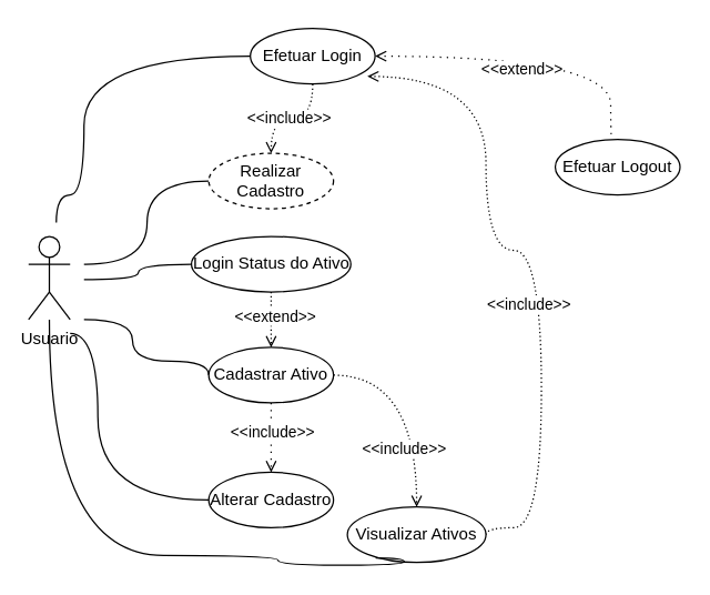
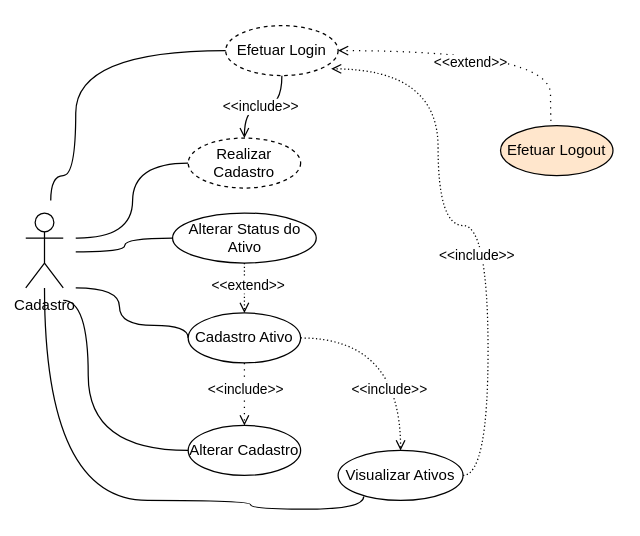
- <mxCell id="10" value="Efetuar Login" style="ellipse;whiteSpace=wrap;html=1;" vertex="1" parent="1"><mxGeometry x="180" y="20" width="90" height="40" as="geometry" /></mxCell>
+ <mxCell id="10" value="Efetuar Login" style="ellipse;whiteSpace=wrap;html=1;dashed=1;" vertex="1" parent="1"><mxGeometry x="180" y="20" width="90" height="40" as="geometry" /></mxCell>
- <mxCell id="8" style="edgeStyle=orthogonalEdgeStyle;rounded=0;orthogonalLoop=1;jettySize=auto;html=1;entryX=0.5;entryY=0;entryDx=0;entryDy=0;endArrow=open;endFill=0;curved=1;dashed=1;dashPattern=1 2;" edge="1" parent="1" source="10" target="7"><mxGeometry relative="1" as="geometry" /></mxCell>
+ <mxCell id="8" style="edgeStyle=orthogonalEdgeStyle;rounded=0;orthogonalLoop=1;jettySize=auto;html=1;entryX=0.5;entryY=0;entryDx=0;entryDy=0;endArrow=open;endFill=0;curved=1;dashed=0;dashPattern=1 2;" edge="1" parent="1" source="10" target="7"><mxGeometry relative="1" as="geometry" /></mxCell>
- <mxCell id="27" value="Efetuar Logout" style="ellipse;whiteSpace=wrap;html=1;" vertex="1" parent="1"><mxGeometry x="400" y="100" width="90" height="40" as="geometry" /></mxCell>
+ <mxCell id="27" value="Efetuar Logout" style="ellipse;whiteSpace=wrap;html=1;fillColor=#ffe6cc;" vertex="1" parent="1"><mxGeometry x="400" y="100" width="90" height="40" as="geometry" /></mxCell>
- <mxCell id="24" value="Login Status do Ativo" style="ellipse;whiteSpace=wrap;html=1;" vertex="1" parent="1"><mxGeometry x="137.5" y="170" width="115" height="40" as="geometry" /></mxCell>
+ <mxCell id="24" value="Alterar Status do Ativo" style="ellipse;whiteSpace=wrap;html=1;" vertex="1" parent="1"><mxGeometry x="137.5" y="170" width="115" height="40" as="geometry" /></mxCell>
- <mxCell id="6" value="Usuario" style="shape=umlActor;verticalLabelPosition=bottom;verticalAlign=top;html=1;outlineConnect=0;" vertex="1" parent="1"><mxGeometry x="20" y="170" width="30" height="60" as="geometry" /></mxCell>
+ <mxCell id="6" value="Cadastro" style="shape=umlActor;verticalLabelPosition=bottom;verticalAlign=top;html=1;outlineConnect=0;" vertex="1" parent="1"><mxGeometry x="20" y="170" width="30" height="60" as="geometry" /></mxCell>
- <mxCell id="15" value="Cadastrar Ativo" style="ellipse;whiteSpace=wrap;html=1;" vertex="1" parent="1"><mxGeometry x="150" y="250" width="90" height="40" as="geometry" /></mxCell>
+ <mxCell id="15" value="Cadastro Ativo" style="ellipse;whiteSpace=wrap;html=1;" vertex="1" parent="1"><mxGeometry x="150" y="250" width="90" height="40" as="geometry" /></mxCell>
- <mxCell id="19" value="Visualizar Ativos" style="ellipse;whiteSpace=wrap;html=1;" vertex="1" parent="1"><mxGeometry x="250" y="365" width="100" height="40" as="geometry" /></mxCell>
+ <mxCell id="19" value="Visualizar Ativos" style="ellipse;whiteSpace=wrap;html=1;" vertex="1" parent="1"><mxGeometry x="270" y="360" width="100" height="40" as="geometry" /></mxCell>
